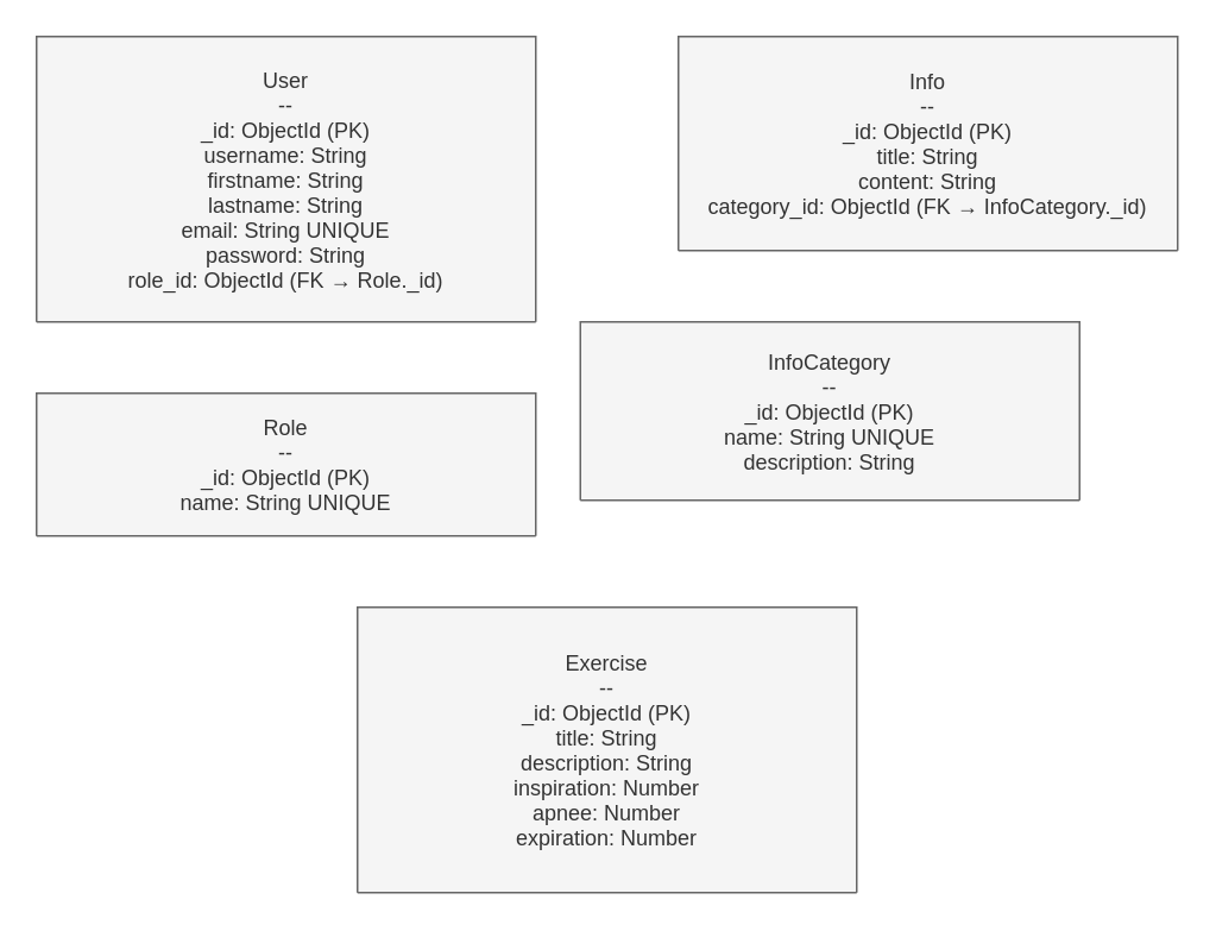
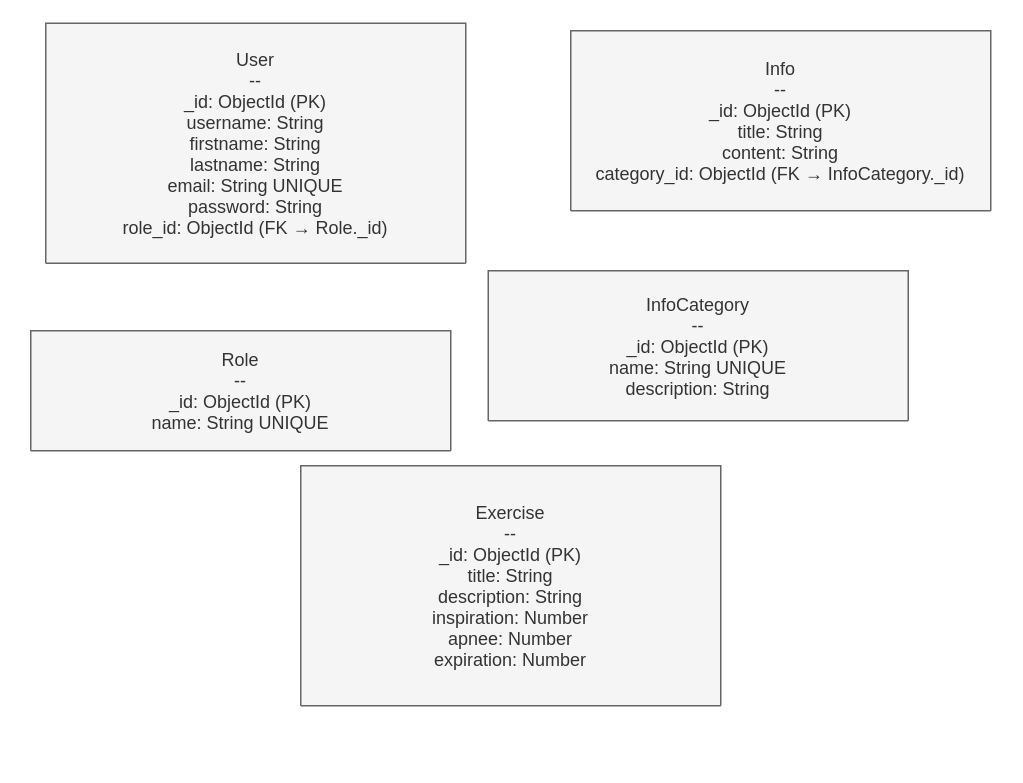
- <mxCell id="2" value="User&#10;--&#10;_id: ObjectId (PK)&#10;username: String&#10;firstname: String&#10;lastname: String&#10;email: String UNIQUE&#10;password: String&#10;role_id: ObjectId (FK → Role._id)" style="swimlane;fontStyle=0;childLayout=stackLayout;horizontal=1;startSize=160;fillColor=#f5f5f5;horizontalStack=0;resizeParent=1;resizeParentMax=0;resizeLast=0;collapsible=1;marginBottom=0;strokeColor=#666666;fontColor=#333333;" vertex="1" parent="1"><mxGeometry x="20" y="20" width="280" height="160" as="geometry" /></mxCell>
+ <mxCell id="2" value="User&#10;--&#10;_id: ObjectId (PK)&#10;username: String&#10;firstname: String&#10;lastname: String&#10;email: String UNIQUE&#10;password: String&#10;role_id: ObjectId (FK → Role._id)" style="swimlane;fontStyle=0;childLayout=stackLayout;horizontal=1;startSize=160;fillColor=#f5f5f5;horizontalStack=0;resizeParent=1;resizeParentMax=0;resizeLast=0;collapsible=1;marginBottom=0;strokeColor=#666666;fontColor=#333333;" vertex="1" parent="1"><mxGeometry x="30" y="15" width="280" height="160" as="geometry" /></mxCell>
- <mxCell id="6" value="Exercise&#10;--&#10;_id: ObjectId (PK)&#10;title: String&#10;description: String&#10;inspiration: Number&#10;apnee: Number&#10;expiration: Number" style="swimlane;fontStyle=0;childLayout=stackLayout;horizontal=1;startSize=160;fillColor=#f5f5f5;horizontalStack=0;resizeParent=1;resizeParentMax=0;resizeLast=0;collapsible=1;marginBottom=0;strokeColor=#666666;fontColor=#333333;" vertex="1" parent="1"><mxGeometry x="200" y="340" width="280" height="160" as="geometry" /></mxCell>
+ <mxCell id="6" value="Exercise&#10;--&#10;_id: ObjectId (PK)&#10;title: String&#10;description: String&#10;inspiration: Number&#10;apnee: Number&#10;expiration: Number" style="swimlane;fontStyle=0;childLayout=stackLayout;horizontal=1;startSize=160;fillColor=#f5f5f5;horizontalStack=0;resizeParent=1;resizeParentMax=0;resizeLast=0;collapsible=1;marginBottom=0;strokeColor=#666666;fontColor=#333333;" vertex="1" parent="1"><mxGeometry x="200" y="310" width="280" height="160" as="geometry" /></mxCell>
